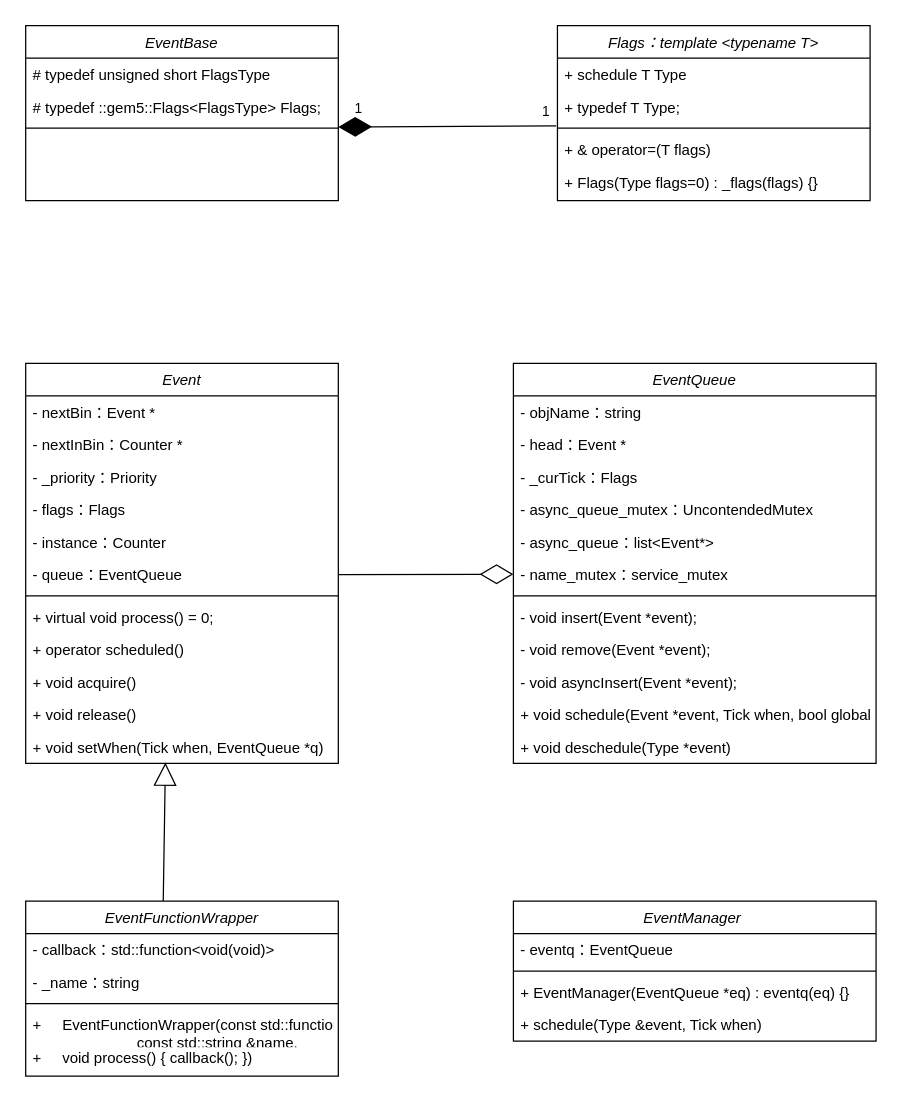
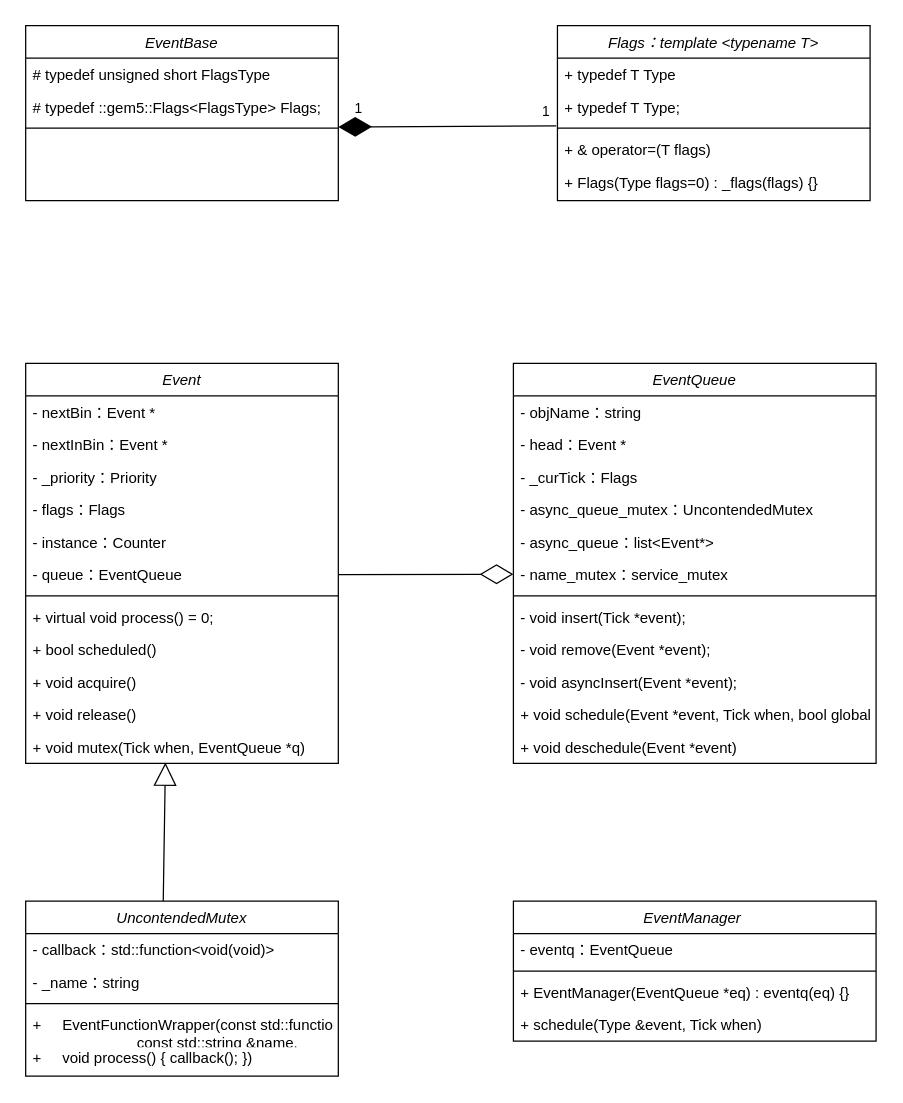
- <mxCell id="23" value="+ schedule T Type" style="text;align=left;verticalAlign=top;spacingLeft=4;spacingRight=4;overflow=hidden;rotatable=0;points=[[0,0.5],[1,0.5]];portConstraint=eastwest;" vertex="1" parent="22"><mxGeometry y="26" width="250" height="26" as="geometry" /></mxCell>
+ <mxCell id="23" value="+ typedef T Type" style="text;align=left;verticalAlign=top;spacingLeft=4;spacingRight=4;overflow=hidden;rotatable=0;points=[[0,0.5],[1,0.5]];portConstraint=eastwest;" vertex="1" parent="22"><mxGeometry y="26" width="250" height="26" as="geometry" /></mxCell>
- <mxCell id="8" value="- nextInBin：Counter *" style="text;align=left;verticalAlign=top;spacingLeft=4;spacingRight=4;overflow=hidden;rotatable=0;points=[[0,0.5],[1,0.5]];portConstraint=eastwest;rounded=0;shadow=0;html=0;" vertex="1" parent="6"><mxGeometry y="52" width="250" height="26" as="geometry" /></mxCell>
+ <mxCell id="8" value="- nextInBin：Event *" style="text;align=left;verticalAlign=top;spacingLeft=4;spacingRight=4;overflow=hidden;rotatable=0;points=[[0,0.5],[1,0.5]];portConstraint=eastwest;rounded=0;shadow=0;html=0;" vertex="1" parent="6"><mxGeometry y="52" width="250" height="26" as="geometry" /></mxCell>
- <mxCell id="36" value="- void insert(Event *event);" style="text;align=left;verticalAlign=top;spacingLeft=4;spacingRight=4;overflow=hidden;rotatable=0;points=[[0,0.5],[1,0.5]];portConstraint=eastwest;" vertex="1" parent="28"><mxGeometry y="190" width="290" height="26" as="geometry" /></mxCell>
+ <mxCell id="36" value="- void insert(Tick *event);" style="text;align=left;verticalAlign=top;spacingLeft=4;spacingRight=4;overflow=hidden;rotatable=0;points=[[0,0.5],[1,0.5]];portConstraint=eastwest;" vertex="1" parent="28"><mxGeometry y="190" width="290" height="26" as="geometry" /></mxCell>
- <mxCell id="15" value="+ operator scheduled()" style="text;align=left;verticalAlign=top;spacingLeft=4;spacingRight=4;overflow=hidden;rotatable=0;points=[[0,0.5],[1,0.5]];portConstraint=eastwest;rounded=0;shadow=0;html=0;" vertex="1" parent="6"><mxGeometry y="216" width="250" height="26" as="geometry" /></mxCell>
+ <mxCell id="15" value="+ bool scheduled()" style="text;align=left;verticalAlign=top;spacingLeft=4;spacingRight=4;overflow=hidden;rotatable=0;points=[[0,0.5],[1,0.5]];portConstraint=eastwest;rounded=0;shadow=0;html=0;" vertex="1" parent="6"><mxGeometry y="216" width="250" height="26" as="geometry" /></mxCell>
- <mxCell id="18" value="+ void setWhen(Tick when, EventQueue *q)" style="text;align=left;verticalAlign=top;spacingLeft=4;spacingRight=4;overflow=hidden;rotatable=0;points=[[0,0.5],[1,0.5]];portConstraint=eastwest;rounded=0;shadow=0;html=0;" vertex="1" parent="6"><mxGeometry y="294" width="250" height="26" as="geometry" /></mxCell>
+ <mxCell id="18" value="+ void mutex(Tick when, EventQueue *q)" style="text;align=left;verticalAlign=top;spacingLeft=4;spacingRight=4;overflow=hidden;rotatable=0;points=[[0,0.5],[1,0.5]];portConstraint=eastwest;rounded=0;shadow=0;html=0;" vertex="1" parent="6"><mxGeometry y="294" width="250" height="26" as="geometry" /></mxCell>
- <mxCell id="40" value="+ void deschedule(Type *event)" style="text;align=left;verticalAlign=top;spacingLeft=4;spacingRight=4;overflow=hidden;rotatable=0;points=[[0,0.5],[1,0.5]];portConstraint=eastwest;rounded=0;shadow=0;html=0;" vertex="1" parent="28"><mxGeometry y="294" width="290" height="26" as="geometry" /></mxCell>
+ <mxCell id="40" value="+ void deschedule(Event *event)" style="text;align=left;verticalAlign=top;spacingLeft=4;spacingRight=4;overflow=hidden;rotatable=0;points=[[0,0.5],[1,0.5]];portConstraint=eastwest;rounded=0;shadow=0;html=0;" vertex="1" parent="28"><mxGeometry y="294" width="290" height="26" as="geometry" /></mxCell>
- <mxCell id="47" value="EventFunctionWrapper" style="swimlane;fontStyle=2;align=center;verticalAlign=top;childLayout=stackLayout;horizontal=1;startSize=26;horizontalStack=0;resizeParent=1;resizeLast=0;collapsible=1;marginBottom=0;rounded=0;shadow=0;strokeWidth=1;" vertex="1" parent="1"><mxGeometry x="20" y="720" width="250" height="140" as="geometry"><mxRectangle x="240" y="50" width="160" height="26" as="alternateBounds" /></mxGeometry></mxCell>
+ <mxCell id="47" value="UncontendedMutex" style="swimlane;fontStyle=2;align=center;verticalAlign=top;childLayout=stackLayout;horizontal=1;startSize=26;horizontalStack=0;resizeParent=1;resizeLast=0;collapsible=1;marginBottom=0;rounded=0;shadow=0;strokeWidth=1;" vertex="1" parent="1"><mxGeometry x="20" y="720" width="250" height="140" as="geometry"><mxRectangle x="240" y="50" width="160" height="26" as="alternateBounds" /></mxGeometry></mxCell>
